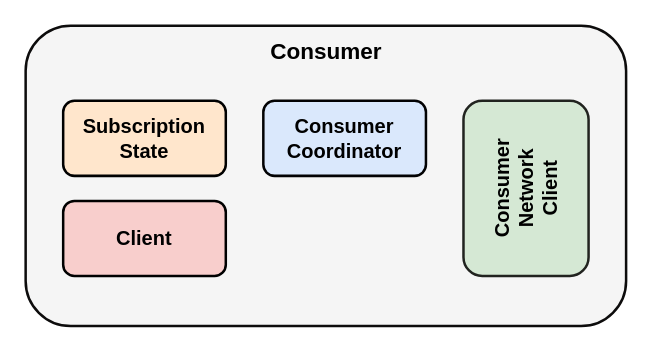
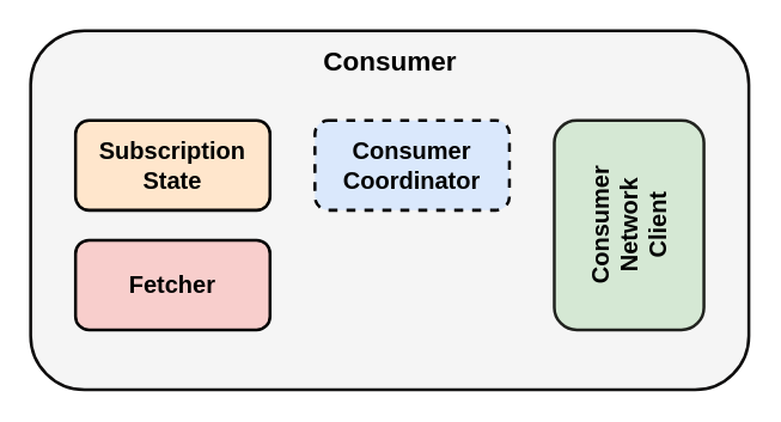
- <mxCell id="4" value="&lt;b style=&quot;font-size: 16px;&quot;&gt;&lt;span style=&quot;&quot;&gt;Consumer&lt;br&gt;&lt;/span&gt;Coordinator&lt;/b&gt;" style="rounded=1;whiteSpace=wrap;html=1;fillColor=#dae8fc;strokeColor=#020203;strokeWidth=2;" vertex="1" parent="1"><mxGeometry x="210" y="80" width="130" height="60" as="geometry" /></mxCell>
+ <mxCell id="4" value="&lt;b style=&quot;font-size: 16px;&quot;&gt;&lt;span style=&quot;&quot;&gt;Consumer&lt;br&gt;&lt;/span&gt;Coordinator&lt;/b&gt;" style="rounded=1;whiteSpace=wrap;html=1;fillColor=#dae8fc;strokeColor=#020203;strokeWidth=2;dashed=1;" vertex="1" parent="1"><mxGeometry x="210" y="80" width="130" height="60" as="geometry" /></mxCell>
- <mxCell id="5" value="&lt;span style=&quot;font-size: 16px;&quot;&gt;&lt;b&gt;Client&lt;/b&gt;&lt;/span&gt;" style="rounded=1;whiteSpace=wrap;html=1;fillColor=#f8cecc;strokeColor=#000000;strokeWidth=2;" vertex="1" parent="1"><mxGeometry x="50" y="160" width="130" height="60" as="geometry" /></mxCell>
+ <mxCell id="5" value="&lt;span style=&quot;font-size: 16px;&quot;&gt;&lt;b&gt;Fetcher&lt;/b&gt;&lt;/span&gt;" style="rounded=1;whiteSpace=wrap;html=1;fillColor=#f8cecc;strokeColor=#000000;strokeWidth=2;" vertex="1" parent="1"><mxGeometry x="50" y="160" width="130" height="60" as="geometry" /></mxCell>
